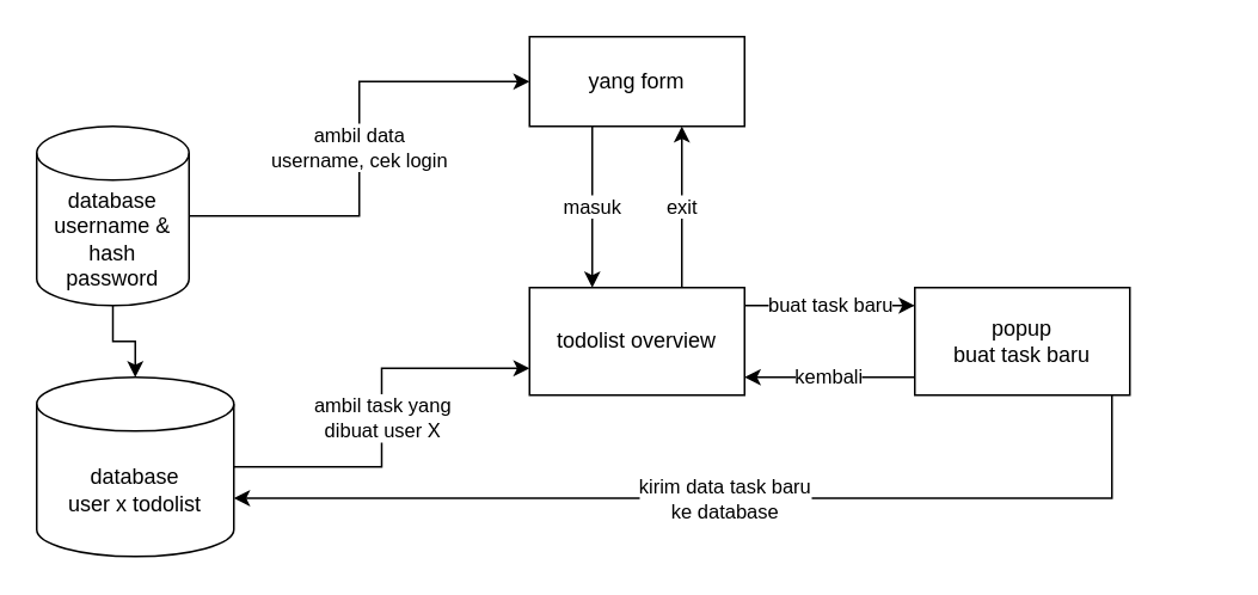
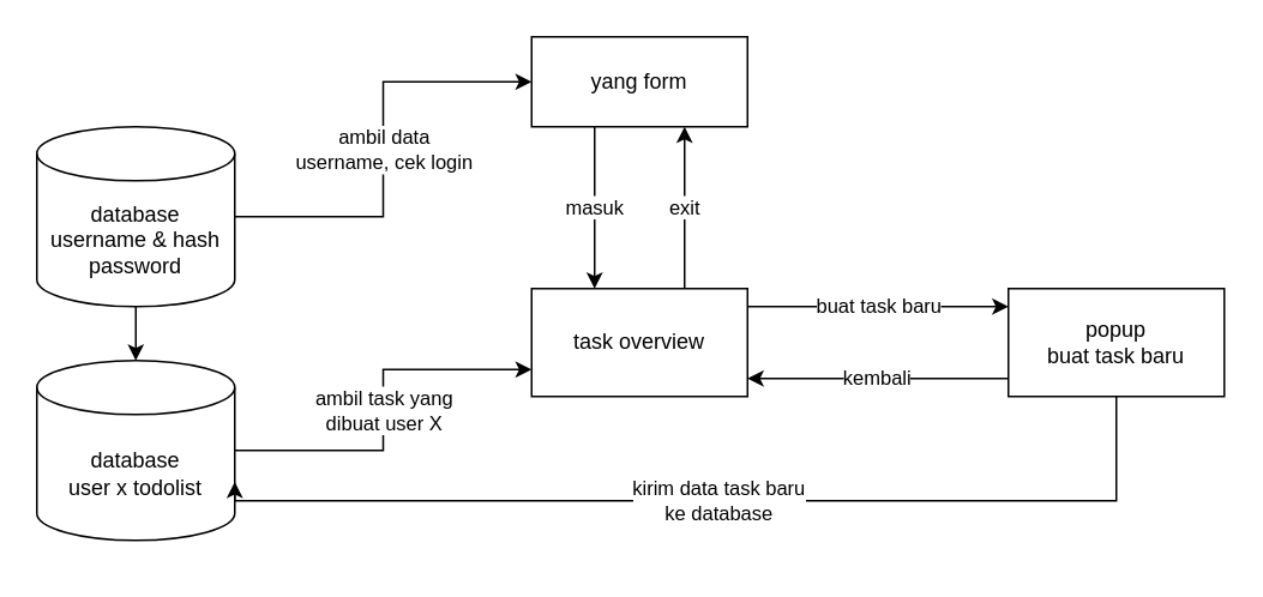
- <mxCell id="4" value="database&lt;br&gt;username &amp;amp; hash&lt;br&gt;password" style="shape=cylinder3;whiteSpace=wrap;html=1;boundedLbl=1;backgroundOutline=1;size=15;" vertex="1" parent="1"><mxGeometry x="20" y="70" width="85" height="100" as="geometry" /></mxCell>
+ <mxCell id="4" value="database&lt;br&gt;username &amp;amp; hash&lt;br&gt;password" style="shape=cylinder3;whiteSpace=wrap;html=1;boundedLbl=1;backgroundOutline=1;size=15;" vertex="1" parent="1"><mxGeometry x="20" y="70" width="110" height="100" as="geometry" /></mxCell>
- <mxCell id="11" value="todolist overview" style="rounded=0;whiteSpace=wrap;html=1;" vertex="1" parent="1"><mxGeometry x="295" y="160" width="120" height="60" as="geometry" /></mxCell>
+ <mxCell id="11" value="task overview" style="rounded=0;whiteSpace=wrap;html=1;" vertex="1" parent="1"><mxGeometry x="295" y="160" width="120" height="60" as="geometry" /></mxCell>
- <mxCell id="14" value="popup&lt;br&gt;buat task baru" style="rounded=0;whiteSpace=wrap;html=1;" vertex="1" parent="1"><mxGeometry x="510" y="160" width="120" height="60" as="geometry" /></mxCell>
+ <mxCell id="14" value="popup&lt;br&gt;buat task baru" style="rounded=0;whiteSpace=wrap;html=1;" vertex="1" parent="1"><mxGeometry x="560" y="160" width="120" height="60" as="geometry" /></mxCell>
- <mxCell id="6" value="database&lt;br&gt;user x todolist" style="shape=cylinder3;whiteSpace=wrap;html=1;boundedLbl=1;backgroundOutline=1;size=15;" vertex="1" parent="1"><mxGeometry x="20" y="210" width="110" height="100" as="geometry" /></mxCell>
+ <mxCell id="6" value="database&lt;br&gt;user x todolist" style="shape=cylinder3;whiteSpace=wrap;html=1;boundedLbl=1;backgroundOutline=1;size=15;" vertex="1" parent="1"><mxGeometry x="20" y="200" width="110" height="100" as="geometry" /></mxCell>
